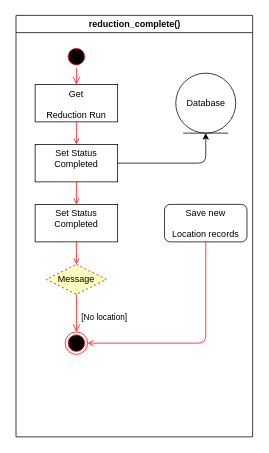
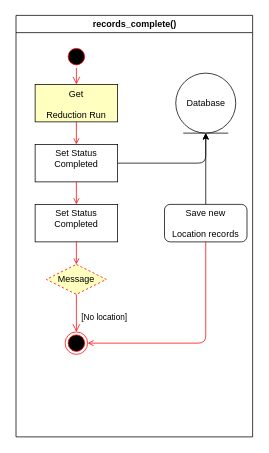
- <mxCell id="2" value="reduction_complete()" style="swimlane;whiteSpace=wrap" parent="1" vertex="1"><mxGeometry x="20.5" y="20" width="315.5" height="562" as="geometry" /></mxCell>
+ <mxCell id="2" value="records_complete()" style="swimlane;whiteSpace=wrap" parent="1" vertex="1"><mxGeometry x="20.5" y="20" width="315.5" height="562" as="geometry" /></mxCell>
- <mxCell id="5" value="Get &#10;&#10;Reduction Run" style="verticalAlign=bottom;" parent="2" vertex="1"><mxGeometry x="25.5" y="92" width="110" height="50" as="geometry" /></mxCell>
+ <mxCell id="5" value="Get &#10;&#10;Reduction Run" style="verticalAlign=bottom;fillColor=#ffffc0;" parent="2" vertex="1"><mxGeometry x="25.5" y="92" width="110" height="50" as="geometry" /></mxCell>
+ <mxCell id="11" style="edgeStyle=orthogonalEdgeStyle;rounded=0;orthogonalLoop=1;jettySize=auto;html=1;exitX=0.5;exitY=0;exitDx=0;exitDy=0;entryX=0.5;entryY=1;entryDx=0;entryDy=0;" edge="1" parent="2" source="12" target="8"><mxGeometry relative="1" as="geometry" /></mxCell>
